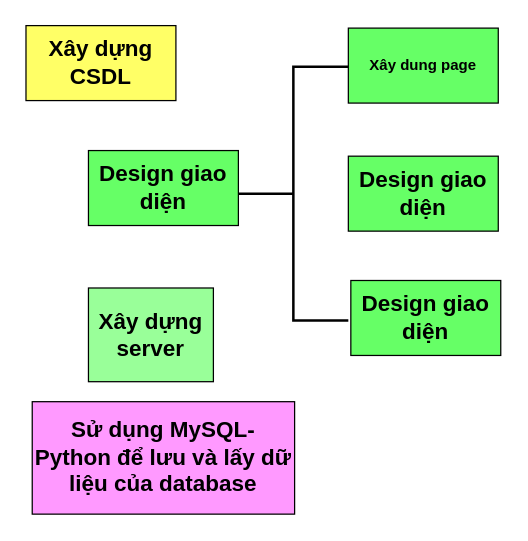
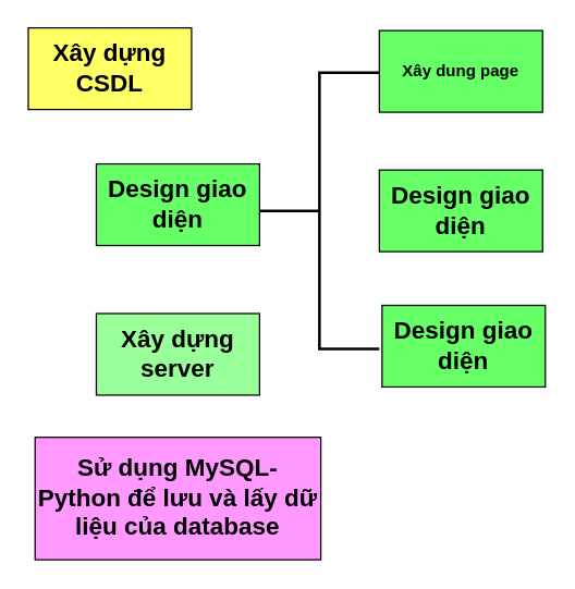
- <mxCell id="4" value="&lt;font style=&quot;font-size: 18px&quot;&gt;&lt;b&gt;Xây dựng server&lt;/b&gt;&lt;/font&gt;" style="rounded=0;whiteSpace=wrap;html=1;fillColor=#99FF99;" vertex="1" parent="1"><mxGeometry x="70" y="230" width="100" height="75" as="geometry" /></mxCell>
+ <mxCell id="4" value="&lt;font style=&quot;font-size: 18px&quot;&gt;&lt;b&gt;Xây dựng server&lt;/b&gt;&lt;/font&gt;" style="rounded=0;whiteSpace=wrap;html=1;fillColor=#99FF99;" vertex="1" parent="1"><mxGeometry x="70" y="230" width="120" height="60" as="geometry" /></mxCell>
